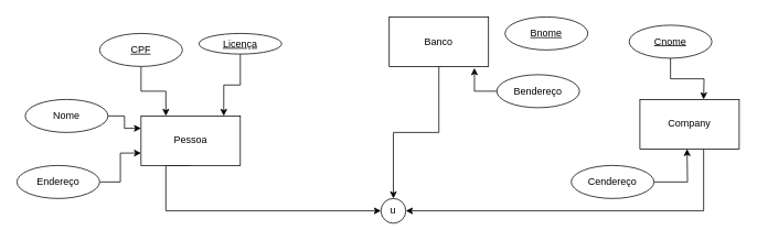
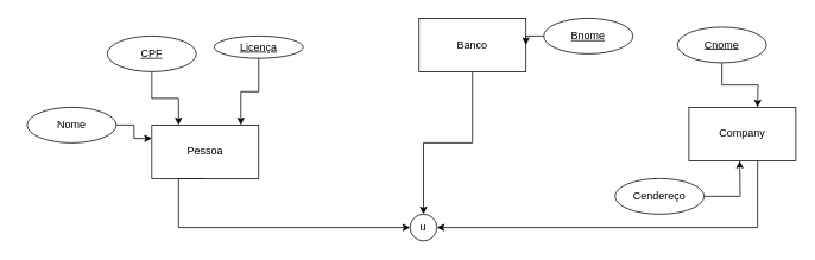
+ <mxCell id="17" style="edgeStyle=orthogonalEdgeStyle;rounded=0;orthogonalLoop=1;jettySize=auto;html=1;exitX=0;exitY=0.5;exitDx=0;exitDy=0;" edge="1" parent="1" source="18" target="5"><mxGeometry relative="1" as="geometry" /></mxCell>
- <mxCell id="19" style="edgeStyle=orthogonalEdgeStyle;rounded=0;orthogonalLoop=1;jettySize=auto;html=1;exitX=0;exitY=0.5;exitDx=0;exitDy=0;entryX=0.858;entryY=1.033;entryDx=0;entryDy=0;entryPerimeter=0;" edge="1" parent="1" source="20" target="5"><mxGeometry relative="1" as="geometry" /></mxCell>
- <mxCell id="20" value="Bendereço" style="ellipse;whiteSpace=wrap;html=1;align=center;" vertex="1" parent="1"><mxGeometry x="600" y="90" width="100" height="40" as="geometry" /></mxCell>
- <mxCell id="14" value="Endereço&lt;br&gt;" style="ellipse;whiteSpace=wrap;html=1;align=center;" vertex="1" parent="1"><mxGeometry x="20" y="200" width="100" height="40" as="geometry" /></mxCell>
- <mxCell id="13" style="edgeStyle=orthogonalEdgeStyle;rounded=0;orthogonalLoop=1;jettySize=auto;html=1;exitX=1;exitY=0.5;exitDx=0;exitDy=0;entryX=0;entryY=0.75;entryDx=0;entryDy=0;" edge="1" parent="1" source="14" target="3"><mxGeometry relative="1" as="geometry" /></mxCell>
